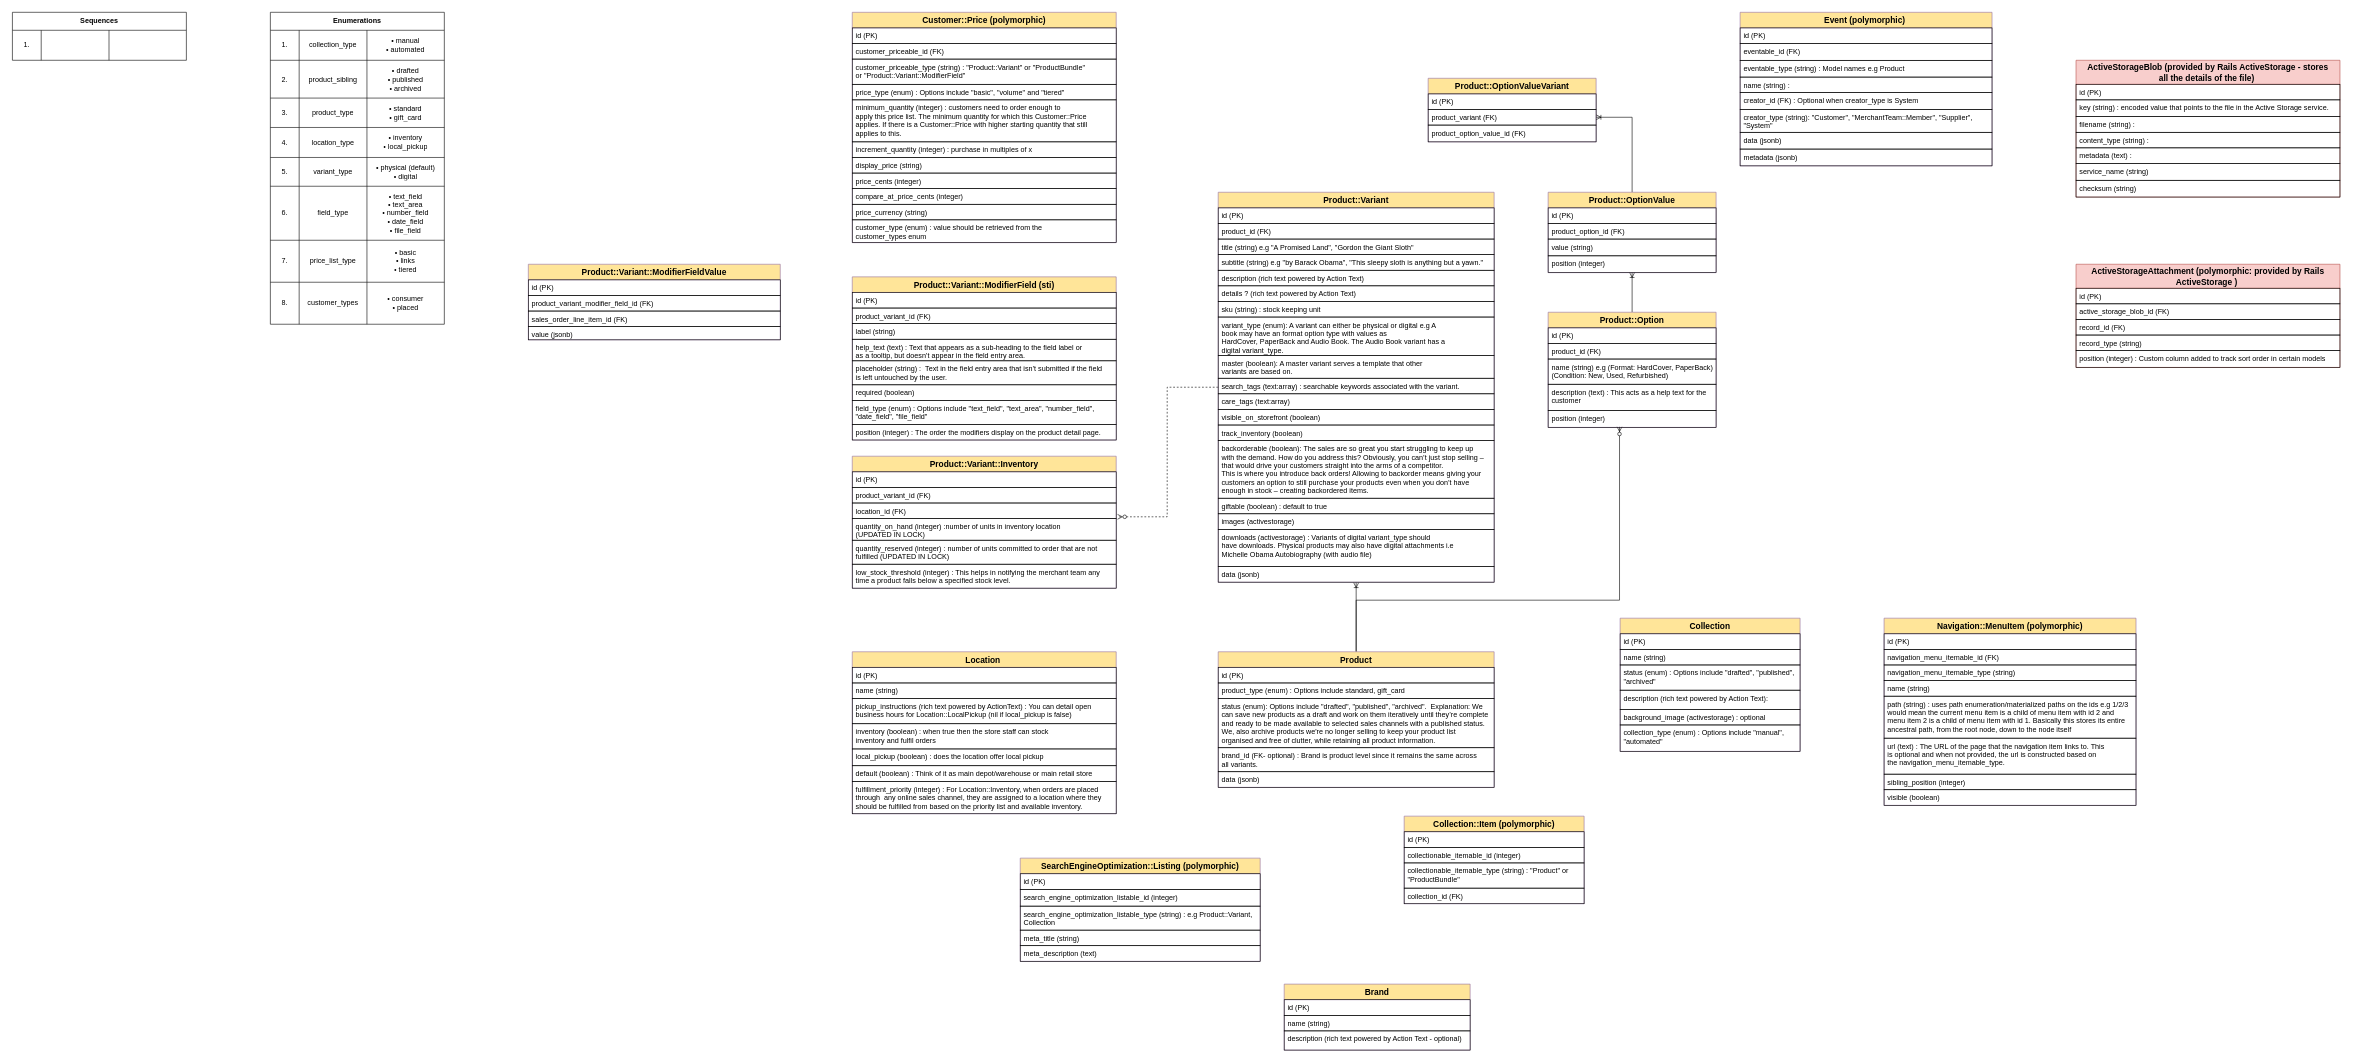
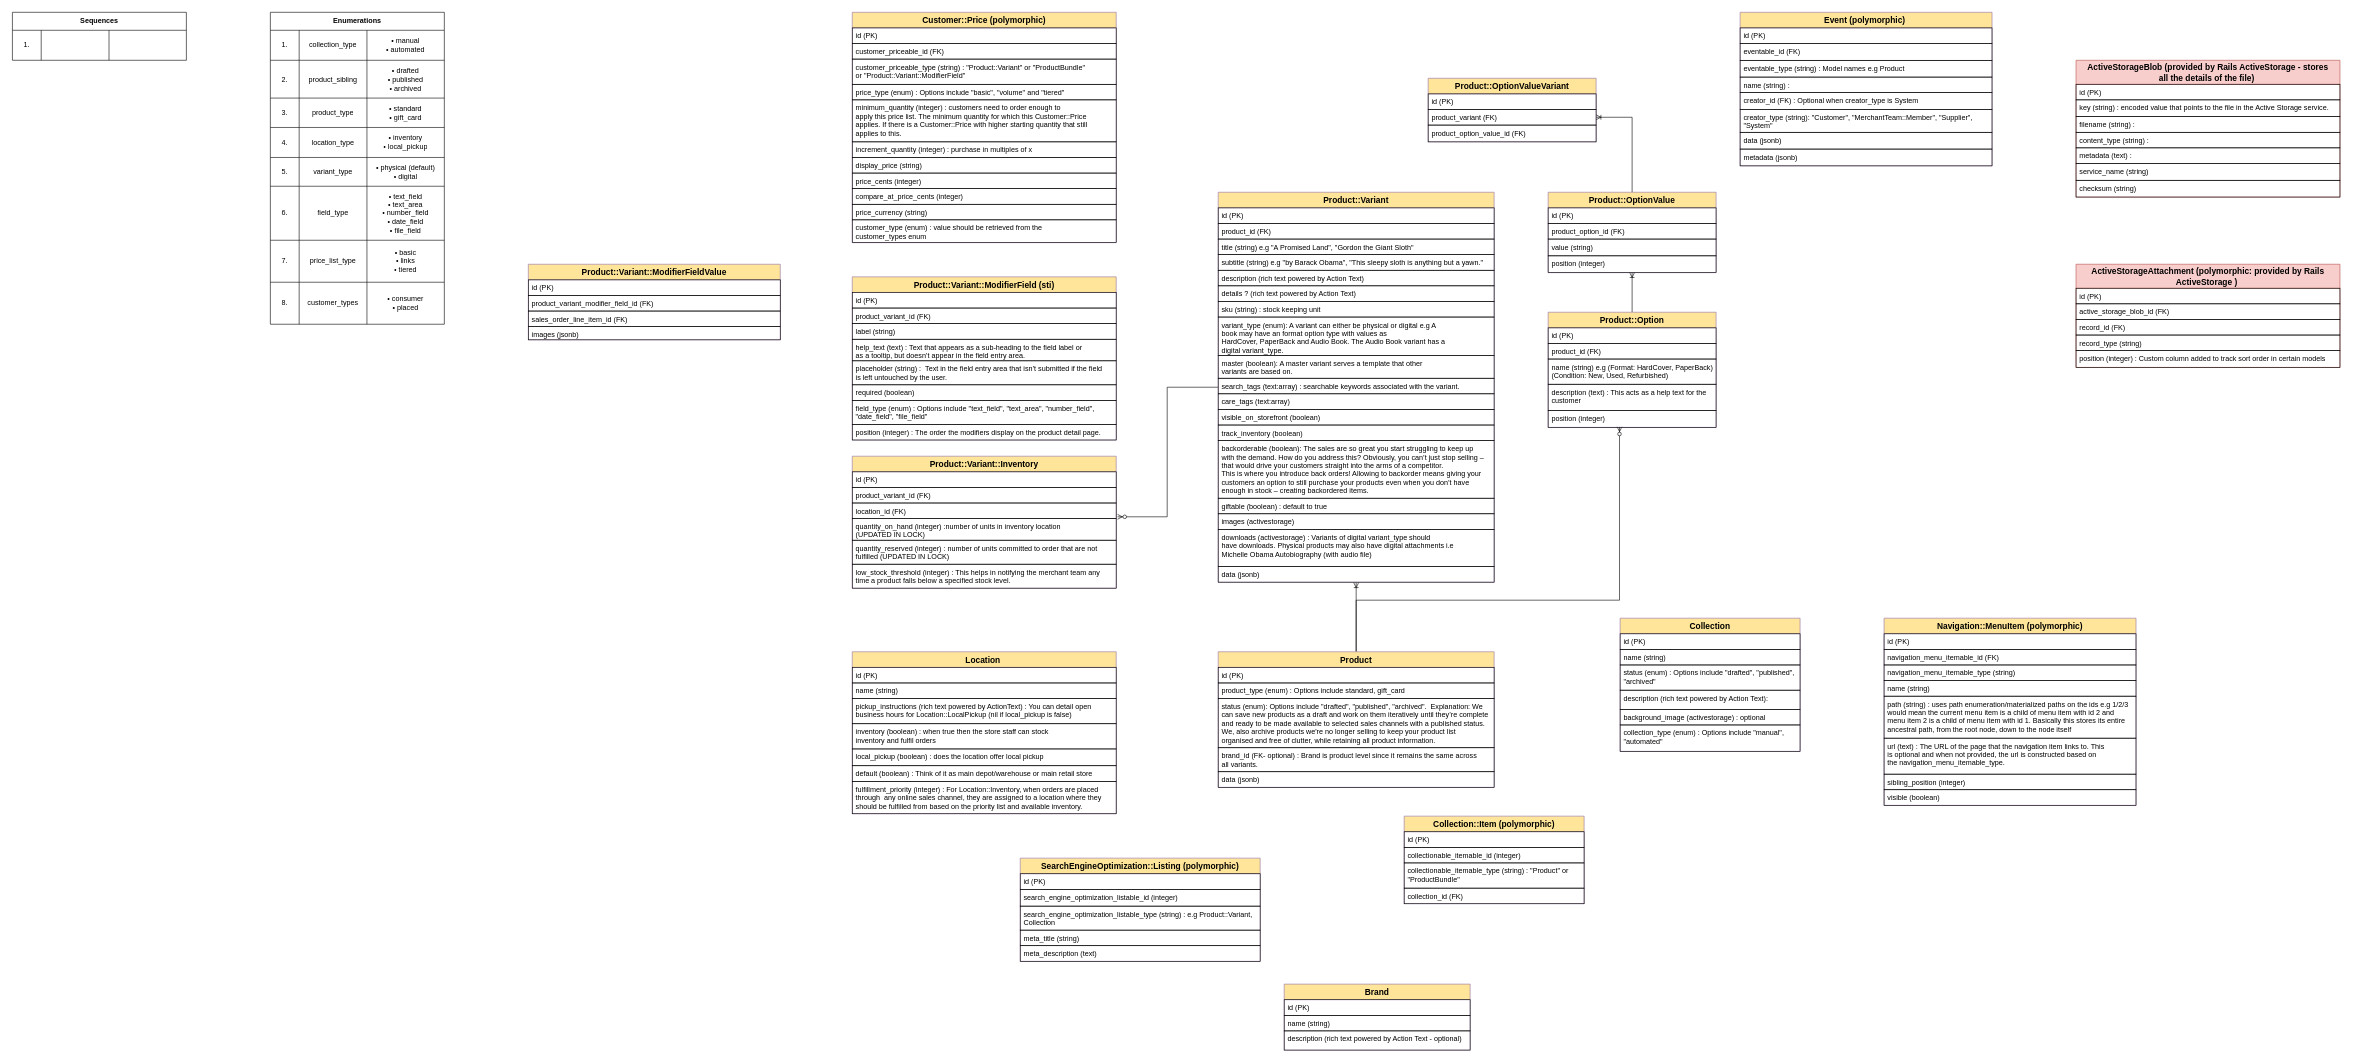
- <mxCell id="96" value="value (jsonb)" style="text;strokeColor=#000000;fillColor=none;spacingLeft=4;spacingRight=4;overflow=hidden;rotatable=0;points=[[0,0.5],[1,0.5]];portConstraint=eastwest;fontSize=12;" parent="92" vertex="1"><mxGeometry y="104" width="420" height="22" as="geometry" /></mxCell>
+ <mxCell id="96" value="images (jsonb)" style="text;strokeColor=#000000;fillColor=none;spacingLeft=4;spacingRight=4;overflow=hidden;rotatable=0;points=[[0,0.5],[1,0.5]];portConstraint=eastwest;fontSize=12;" parent="92" vertex="1"><mxGeometry y="104" width="420" height="22" as="geometry" /></mxCell>
- <mxCell id="2" style="edgeStyle=orthogonalEdgeStyle;rounded=0;orthogonalLoop=1;jettySize=auto;html=1;entryX=1.005;entryY=0.885;entryDx=0;entryDy=0;entryPerimeter=0;endArrow=ERzeroToMany;endFill=1;dashed=1;" edge="1" parent="1" source="3" target="100"><mxGeometry relative="1" as="geometry" /></mxCell>
+ <mxCell id="2" style="edgeStyle=orthogonalEdgeStyle;rounded=0;orthogonalLoop=1;jettySize=auto;html=1;entryX=1.005;entryY=0.885;entryDx=0;entryDy=0;entryPerimeter=0;endArrow=ERzeroToMany;endFill=1;" edge="1" parent="1" source="3" target="100"><mxGeometry relative="1" as="geometry" /></mxCell>
